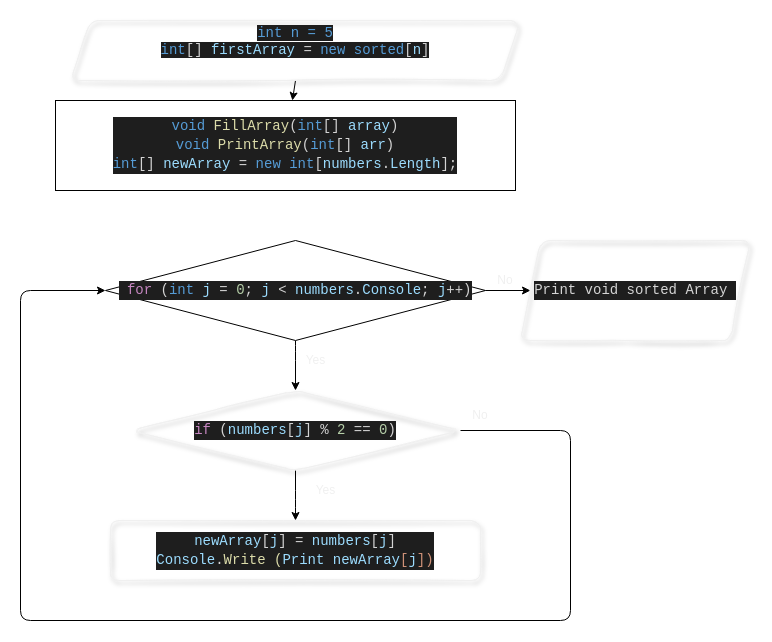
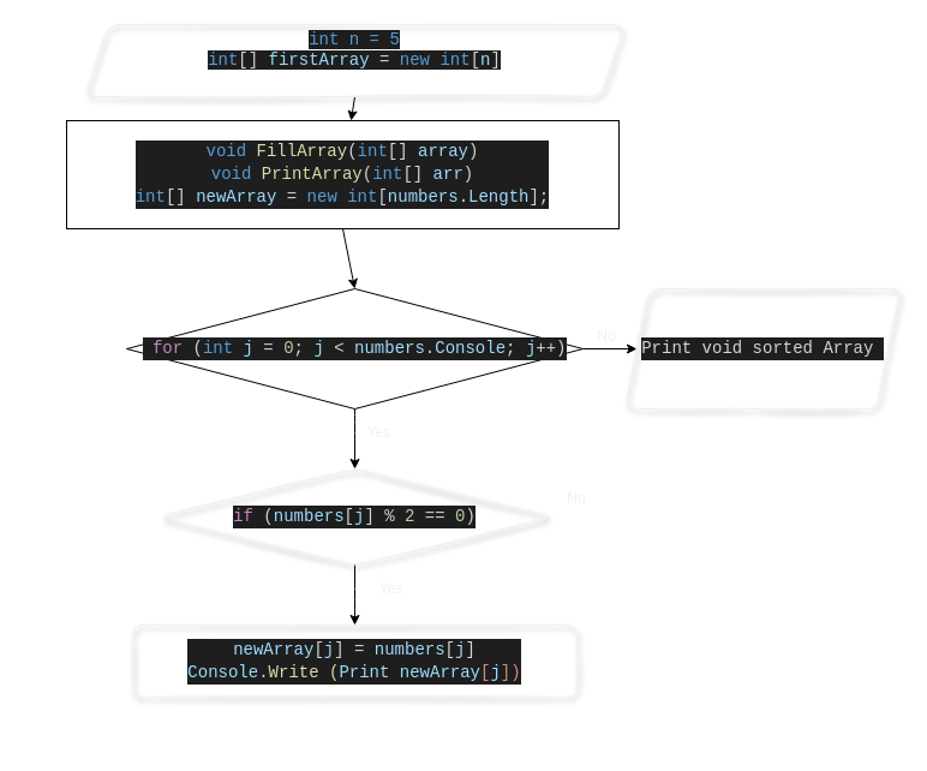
- <mxCell id="9" value="&lt;span style=&quot;font-family: &amp;#34;consolas&amp;#34; , &amp;#34;courier new&amp;#34; , monospace ; font-size: 14px ; background-color: rgb(30 , 30 , 30) ; color: rgb(86 , 156 , 214)&quot;&gt;int n = 5&lt;br&gt;int&lt;/span&gt;&lt;span style=&quot;color: rgb(212 , 212 , 212) ; font-family: &amp;#34;consolas&amp;#34; , &amp;#34;courier new&amp;#34; , monospace ; font-size: 14px ; background-color: rgb(30 , 30 , 30)&quot;&gt;[]&amp;nbsp;&lt;/span&gt;&lt;span style=&quot;font-family: &amp;#34;consolas&amp;#34; , &amp;#34;courier new&amp;#34; , monospace ; font-size: 14px ; background-color: rgb(30 , 30 , 30) ; color: rgb(156 , 220 , 254)&quot;&gt;firstArray&lt;/span&gt;&lt;span style=&quot;color: rgb(212 , 212 , 212) ; font-family: &amp;#34;consolas&amp;#34; , &amp;#34;courier new&amp;#34; , monospace ; font-size: 14px ; background-color: rgb(30 , 30 , 30)&quot;&gt;&amp;nbsp;=&amp;nbsp;&lt;/span&gt;&lt;span style=&quot;font-family: &amp;#34;consolas&amp;#34; , &amp;#34;courier new&amp;#34; , monospace ; font-size: 14px ; background-color: rgb(30 , 30 , 30) ; color: rgb(86 , 156 , 214)&quot;&gt;new&lt;/span&gt;&lt;span style=&quot;color: rgb(212 , 212 , 212) ; font-family: &amp;#34;consolas&amp;#34; , &amp;#34;courier new&amp;#34; , monospace ; font-size: 14px ; background-color: rgb(30 , 30 , 30)&quot;&gt;&amp;nbsp;&lt;/span&gt;&lt;span style=&quot;font-family: &amp;#34;consolas&amp;#34; , &amp;#34;courier new&amp;#34; , monospace ; font-size: 14px ; background-color: rgb(30 , 30 , 30) ; color: rgb(86 , 156 , 214)&quot;&gt;sorted&lt;/span&gt;&lt;span style=&quot;color: rgb(212 , 212 , 212) ; font-family: &amp;#34;consolas&amp;#34; , &amp;#34;courier new&amp;#34; , monospace ; font-size: 14px ; background-color: rgb(30 , 30 , 30)&quot;&gt;[&lt;/span&gt;&lt;span style=&quot;font-family: &amp;#34;consolas&amp;#34; , &amp;#34;courier new&amp;#34; , monospace ; font-size: 14px ; background-color: rgb(30 , 30 , 30) ; color: rgb(156 , 220 , 254)&quot;&gt;n&lt;/span&gt;&lt;span style=&quot;color: rgb(212 , 212 , 212) ; font-family: &amp;#34;consolas&amp;#34; , &amp;#34;courier new&amp;#34; , monospace ; font-size: 14px ; background-color: rgb(30 , 30 , 30)&quot;&gt;]&lt;br&gt;&lt;br&gt;&lt;/span&gt;" style="shape=parallelogram;perimeter=parallelogramPerimeter;whiteSpace=wrap;html=1;fixedSize=1;rounded=1;shadow=1;glass=1;sketch=1;fontColor=#f0f0f0;strokeColor=#f0f0f0;fillColor=none;gradientColor=#ffffff;" vertex="1" parent="1"><mxGeometry x="70" y="20" width="450" height="60" as="geometry" /></mxCell>
+ <mxCell id="9" value="&lt;span style=&quot;font-family: &amp;#34;consolas&amp;#34; , &amp;#34;courier new&amp;#34; , monospace ; font-size: 14px ; background-color: rgb(30 , 30 , 30) ; color: rgb(86 , 156 , 214)&quot;&gt;int n = 5&lt;br&gt;int&lt;/span&gt;&lt;span style=&quot;color: rgb(212 , 212 , 212) ; font-family: &amp;#34;consolas&amp;#34; , &amp;#34;courier new&amp;#34; , monospace ; font-size: 14px ; background-color: rgb(30 , 30 , 30)&quot;&gt;[]&amp;nbsp;&lt;/span&gt;&lt;span style=&quot;font-family: &amp;#34;consolas&amp;#34; , &amp;#34;courier new&amp;#34; , monospace ; font-size: 14px ; background-color: rgb(30 , 30 , 30) ; color: rgb(156 , 220 , 254)&quot;&gt;firstArray&lt;/span&gt;&lt;span style=&quot;color: rgb(212 , 212 , 212) ; font-family: &amp;#34;consolas&amp;#34; , &amp;#34;courier new&amp;#34; , monospace ; font-size: 14px ; background-color: rgb(30 , 30 , 30)&quot;&gt;&amp;nbsp;=&amp;nbsp;&lt;/span&gt;&lt;span style=&quot;font-family: &amp;#34;consolas&amp;#34; , &amp;#34;courier new&amp;#34; , monospace ; font-size: 14px ; background-color: rgb(30 , 30 , 30) ; color: rgb(86 , 156 , 214)&quot;&gt;new&lt;/span&gt;&lt;span style=&quot;color: rgb(212 , 212 , 212) ; font-family: &amp;#34;consolas&amp;#34; , &amp;#34;courier new&amp;#34; , monospace ; font-size: 14px ; background-color: rgb(30 , 30 , 30)&quot;&gt;&amp;nbsp;&lt;/span&gt;&lt;span style=&quot;font-family: &amp;#34;consolas&amp;#34; , &amp;#34;courier new&amp;#34; , monospace ; font-size: 14px ; background-color: rgb(30 , 30 , 30) ; color: rgb(86 , 156 , 214)&quot;&gt;int&lt;/span&gt;&lt;span style=&quot;color: rgb(212 , 212 , 212) ; font-family: &amp;#34;consolas&amp;#34; , &amp;#34;courier new&amp;#34; , monospace ; font-size: 14px ; background-color: rgb(30 , 30 , 30)&quot;&gt;[&lt;/span&gt;&lt;span style=&quot;font-family: &amp;#34;consolas&amp;#34; , &amp;#34;courier new&amp;#34; , monospace ; font-size: 14px ; background-color: rgb(30 , 30 , 30) ; color: rgb(156 , 220 , 254)&quot;&gt;n&lt;/span&gt;&lt;span style=&quot;color: rgb(212 , 212 , 212) ; font-family: &amp;#34;consolas&amp;#34; , &amp;#34;courier new&amp;#34; , monospace ; font-size: 14px ; background-color: rgb(30 , 30 , 30)&quot;&gt;]&lt;br&gt;&lt;br&gt;&lt;/span&gt;" style="shape=parallelogram;perimeter=parallelogramPerimeter;whiteSpace=wrap;html=1;fixedSize=1;rounded=1;shadow=1;glass=1;sketch=1;fontColor=#f0f0f0;strokeColor=#f0f0f0;fillColor=none;gradientColor=#ffffff;" vertex="1" parent="1"><mxGeometry x="70" y="20" width="450" height="60" as="geometry" /></mxCell>
+ <mxCell id="6" style="edgeStyle=none;html=1;exitX=0.5;exitY=1;exitDx=0;exitDy=0;entryX=0.5;entryY=0;entryDx=0;entryDy=0;fontColor=#f0f0f0;" edge="1" parent="1" source="7" target="5"><mxGeometry relative="1" as="geometry" /></mxCell>
- <mxCell id="13" style="edgeStyle=none;html=1;exitX=1;exitY=0.5;exitDx=0;exitDy=0;entryX=0;entryY=0.5;entryDx=0;entryDy=0;fontColor=#f0f0f0;" edge="1" parent="1" source="14" target="5"><mxGeometry relative="1" as="geometry"><Array as="points"><mxPoint x="570" y="430" /><mxPoint x="570" y="620" /><mxPoint x="20" y="620" /><mxPoint x="20" y="290" /></Array></mxGeometry></mxCell>
